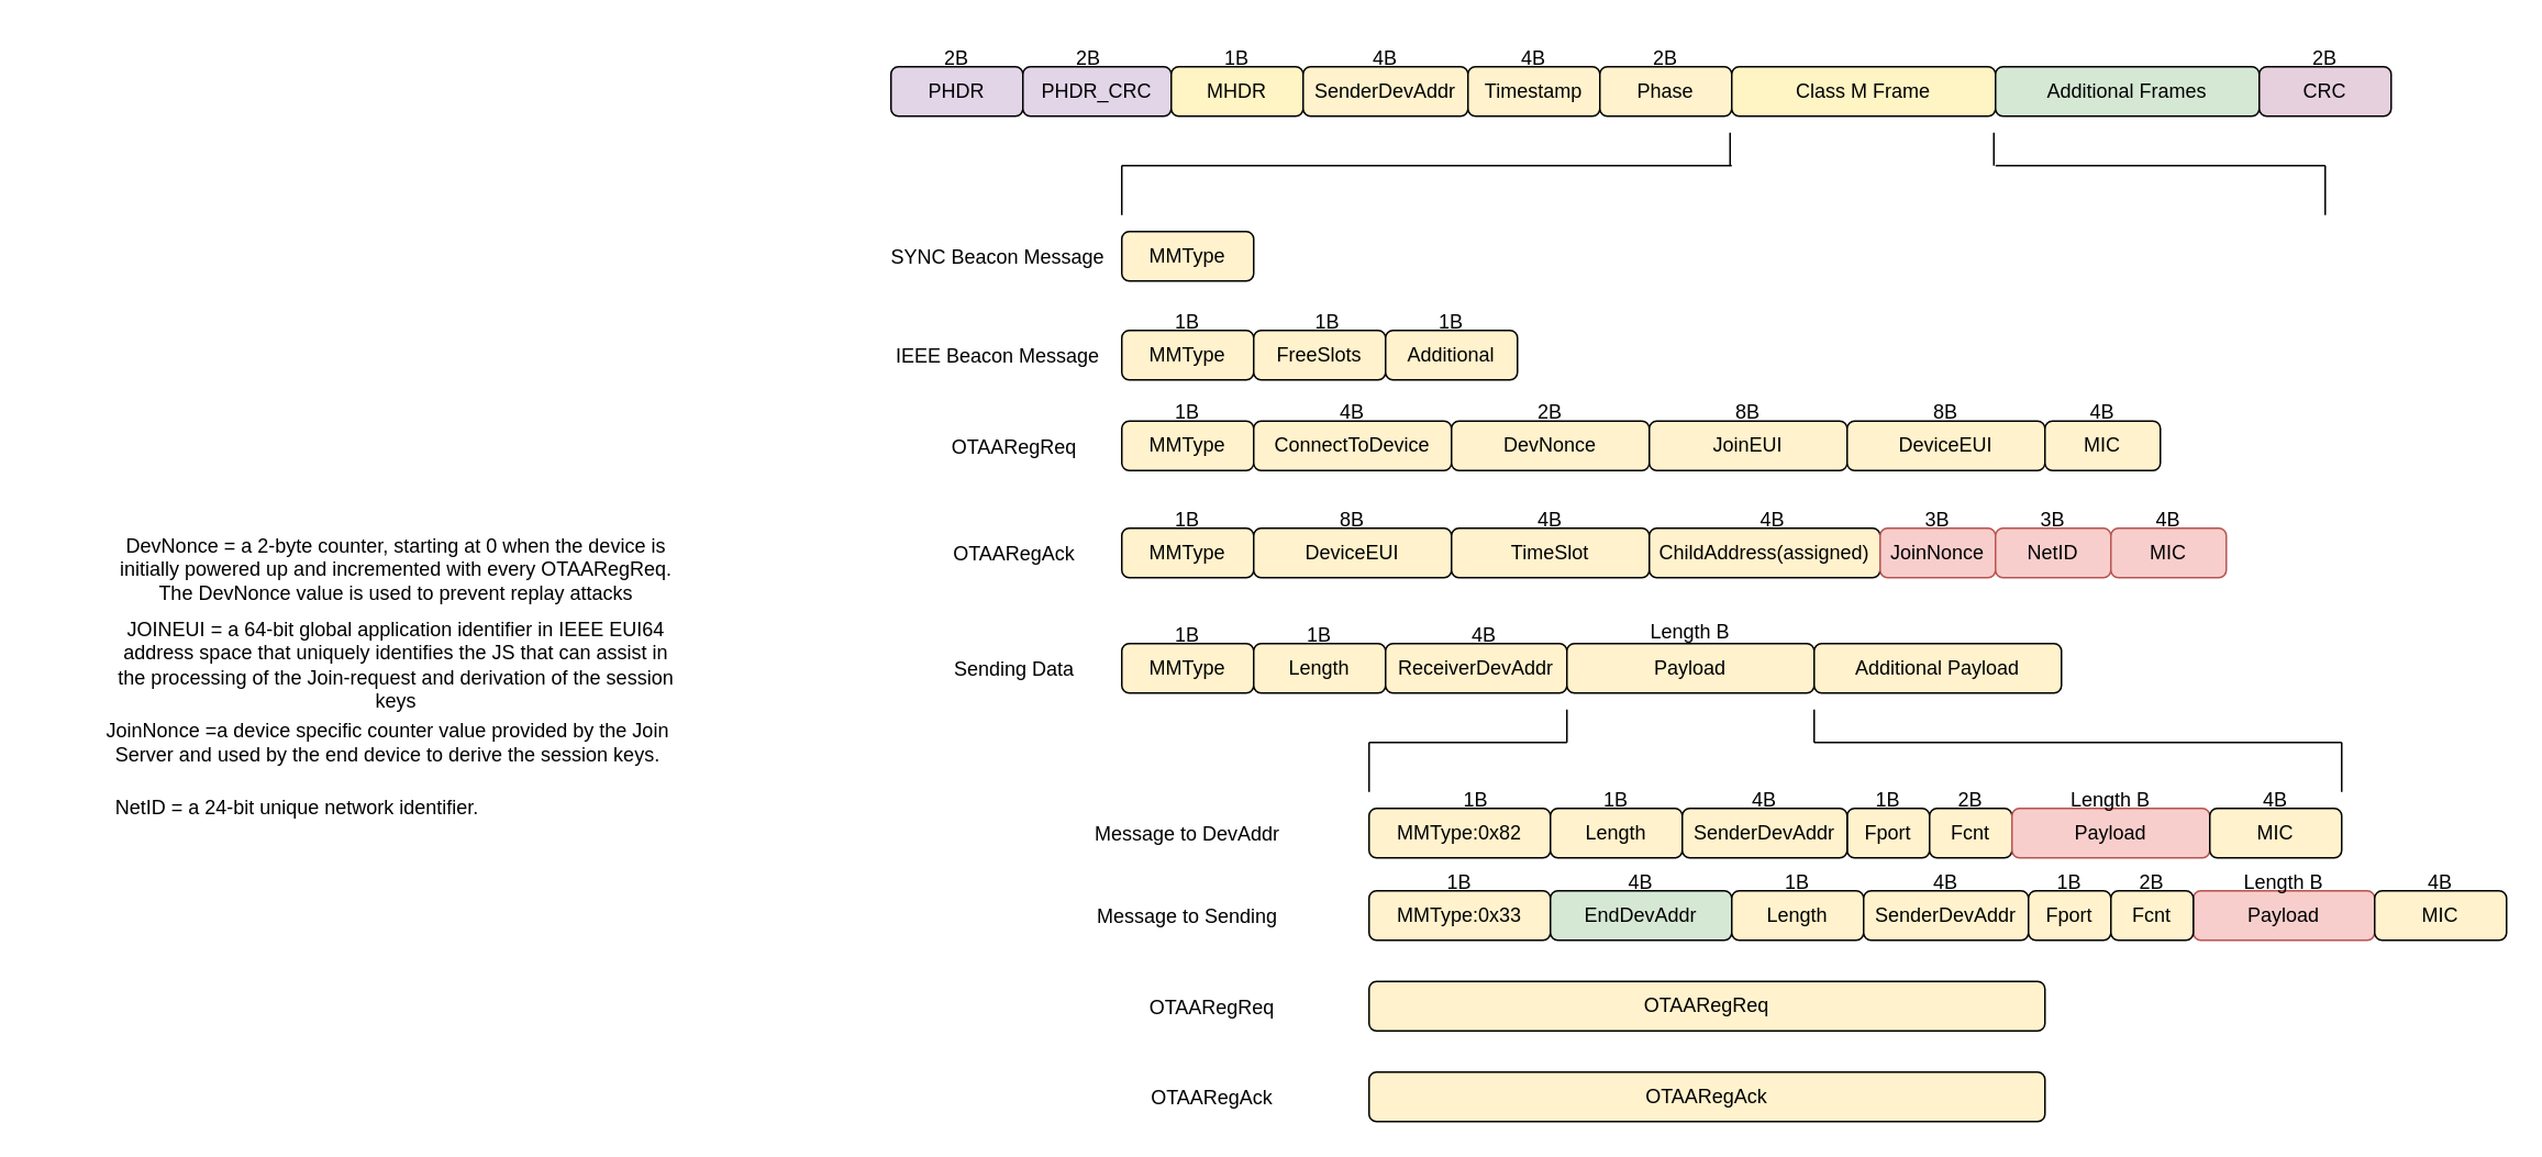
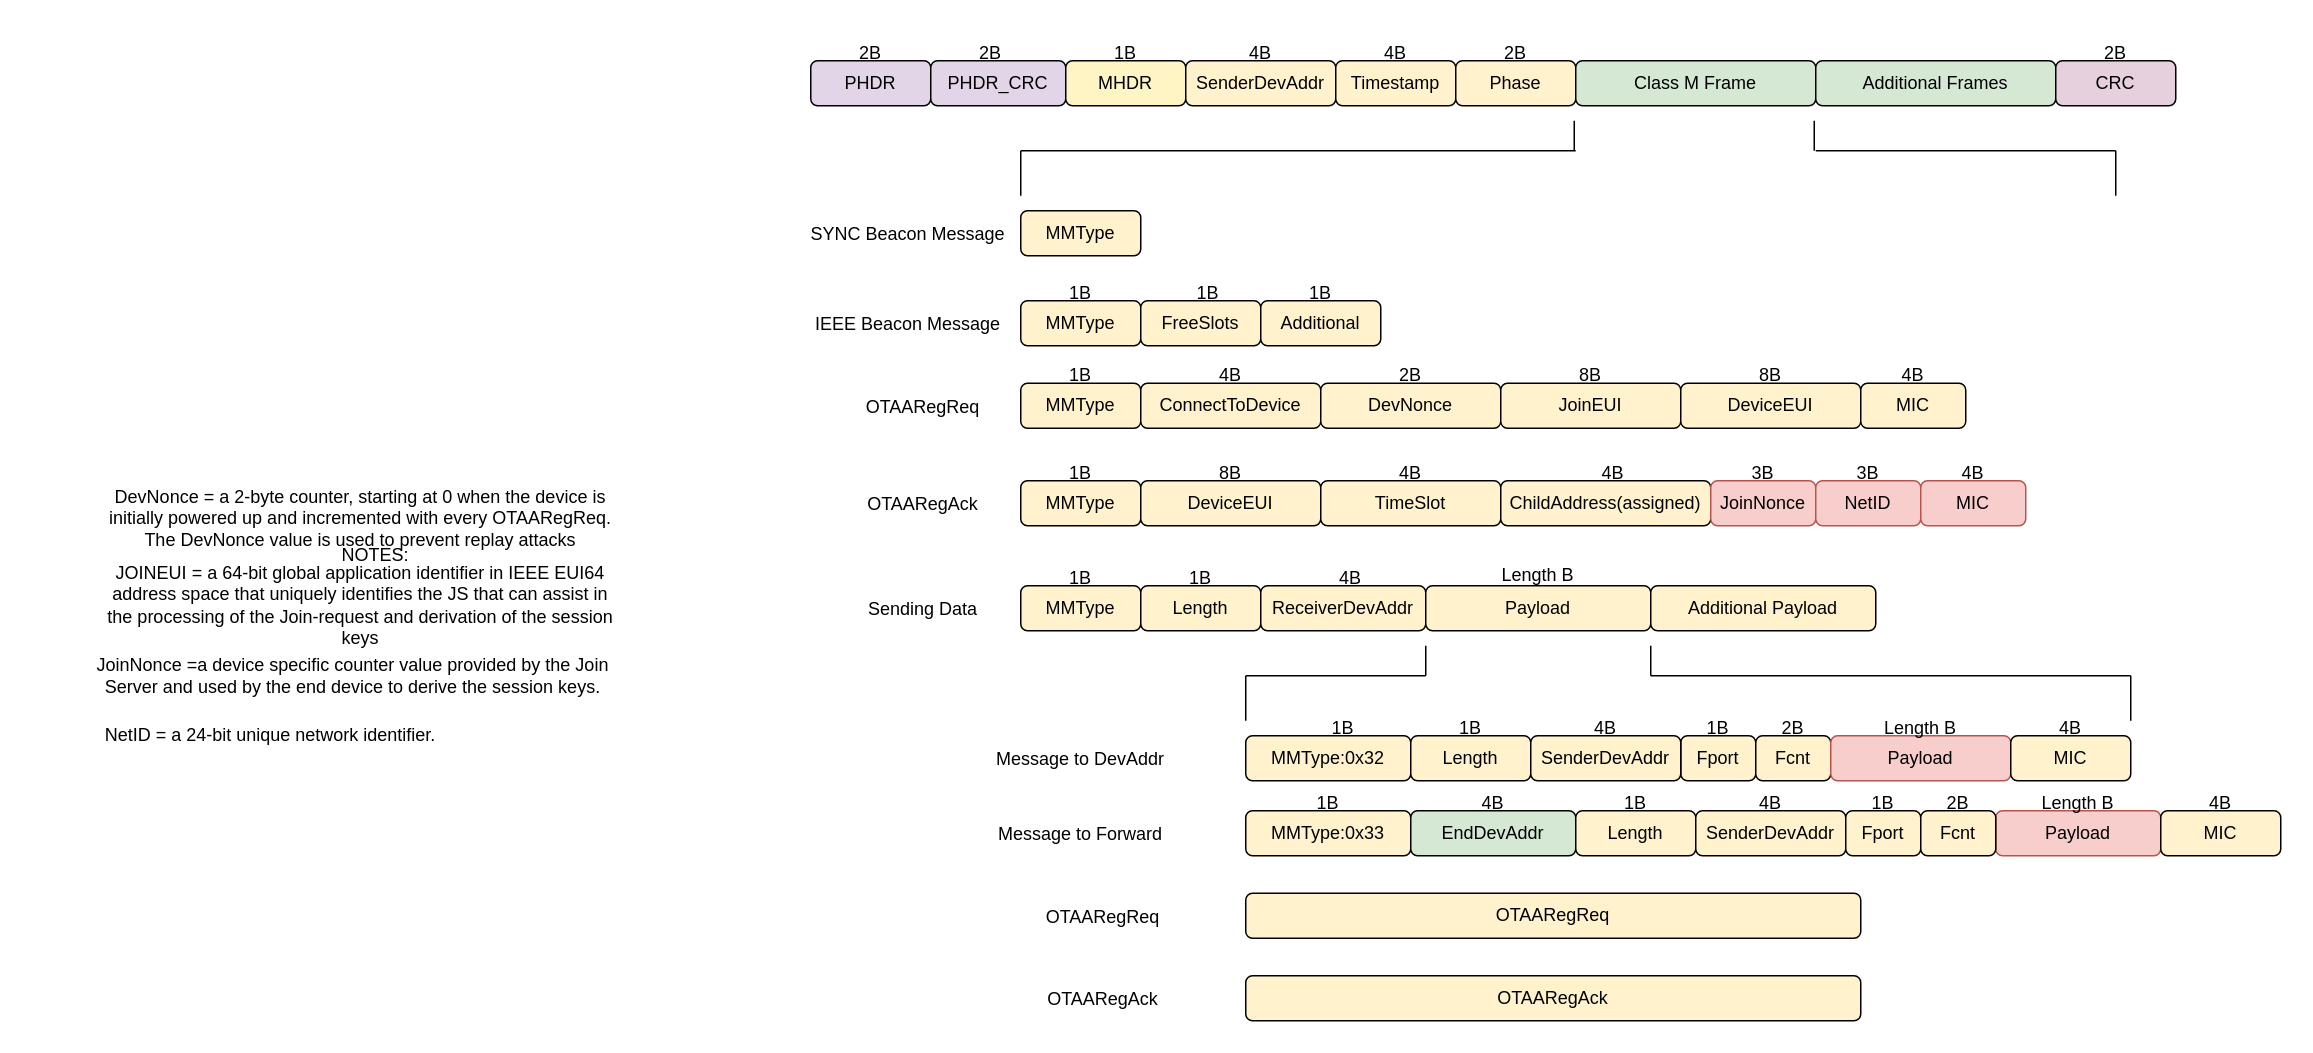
- <mxCell id="8" value="Class M Frame" style="rounded=1;whiteSpace=wrap;html=1;fillColor=#fff4c3;strokeColor=#000000;" parent="1" vertex="1"><mxGeometry x="1050" y="40" width="160" height="30" as="geometry" /></mxCell>
+ <mxCell id="8" value="Class M Frame" style="rounded=1;whiteSpace=wrap;html=1;fillColor=#d5e8d4;strokeColor=#000000;" parent="1" vertex="1"><mxGeometry x="1050" y="40" width="160" height="30" as="geometry" /></mxCell>
+ <mxCell id="100" value="NOTES:" style="text;html=1;strokeColor=none;fillColor=none;align=center;verticalAlign=middle;whiteSpace=wrap;rounded=0;" parent="1" vertex="1"><mxGeometry x="220" y="355" width="60" height="30" as="geometry" /></mxCell>
- <mxCell id="55" value="MMType:0x82" style="rounded=1;whiteSpace=wrap;html=1;fillColor=#fff2cc;strokeColor=#000000;" parent="1" vertex="1"><mxGeometry x="830" y="490" width="110" height="30" as="geometry" /></mxCell>
+ <mxCell id="55" value="MMType:0x32" style="rounded=1;whiteSpace=wrap;html=1;fillColor=#fff2cc;strokeColor=#000000;" parent="1" vertex="1"><mxGeometry x="830" y="490" width="110" height="30" as="geometry" /></mxCell>
- <mxCell id="59" value="Message to Sending" style="text;html=1;strokeColor=none;fillColor=none;align=center;verticalAlign=middle;whiteSpace=wrap;rounded=0;" parent="1" vertex="1"><mxGeometry x="525" y="555" width="390" as="geometry" /></mxCell>
+ <mxCell id="59" value="Message to Forward" style="text;html=1;strokeColor=none;fillColor=none;align=center;verticalAlign=middle;whiteSpace=wrap;rounded=0;" parent="1" vertex="1"><mxGeometry x="525" y="555" width="390" as="geometry" /></mxCell>
